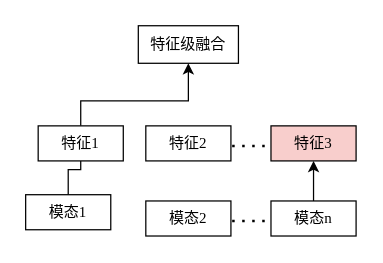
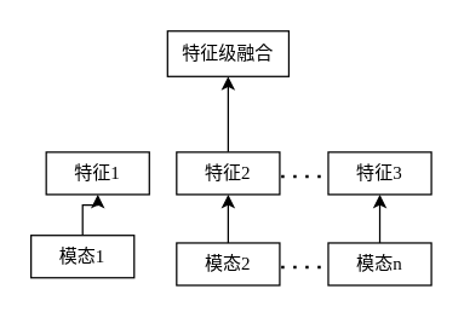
- <mxCell id="3" style="edgeStyle=orthogonalEdgeStyle;rounded=0;orthogonalLoop=1;jettySize=auto;html=1;entryX=0.5;entryY=1;entryDx=0;entryDy=0;" parent="1" source="4" target="2" edge="1"><mxGeometry relative="1" as="geometry"><Array as="points"><mxPoint x="64" y="80" /><mxPoint x="150" y="80" /></Array></mxGeometry></mxCell>
+ <mxCell id="5" style="edgeStyle=orthogonalEdgeStyle;rounded=0;orthogonalLoop=1;jettySize=auto;html=1;entryX=0.5;entryY=1;entryDx=0;entryDy=0;" parent="1" source="6" target="2" edge="1"><mxGeometry relative="1" as="geometry" /></mxCell>
- <mxCell id="14" value="特征&lt;font face=&quot;Times New Roman&quot;&gt;3&lt;/font&gt;" style="rounded=0;whiteSpace=wrap;html=1;fontFamily=宋体;fontSource=https%3A%2F%2Ffonts.googleapis.com%2Fcss%3Ffamily%3D%25E5%25AE%258B%25E4%25BD%2593;fillColor=#f8cecc;" parent="1" vertex="1"><mxGeometry x="216" y="100" width="68" height="28" as="geometry" /></mxCell>
+ <mxCell id="14" value="特征&lt;font face=&quot;Times New Roman&quot;&gt;3&lt;/font&gt;" style="rounded=0;whiteSpace=wrap;html=1;fontFamily=宋体;fontSource=https%3A%2F%2Ffonts.googleapis.com%2Fcss%3Ffamily%3D%25E5%25AE%258B%25E4%25BD%2593;" parent="1" vertex="1"><mxGeometry x="216" y="100" width="68" height="28" as="geometry" /></mxCell>
- <mxCell id="7" style="edgeStyle=orthogonalEdgeStyle;rounded=0;orthogonalLoop=1;jettySize=auto;html=1;entryX=0.5;entryY=1;entryDx=0;entryDy=0;endArrow=none;" parent="1" source="9" target="4" edge="1"><mxGeometry relative="1" as="geometry" /></mxCell>
+ <mxCell id="7" style="edgeStyle=orthogonalEdgeStyle;rounded=0;orthogonalLoop=1;jettySize=auto;html=1;entryX=0.5;entryY=1;entryDx=0;entryDy=0;" parent="1" source="9" target="4" edge="1"><mxGeometry relative="1" as="geometry" /></mxCell>
+ <mxCell id="10" style="edgeStyle=orthogonalEdgeStyle;rounded=0;orthogonalLoop=1;jettySize=auto;html=1;entryX=0.5;entryY=1;entryDx=0;entryDy=0;" parent="1" source="11" target="6" edge="1"><mxGeometry relative="1" as="geometry" /></mxCell>
